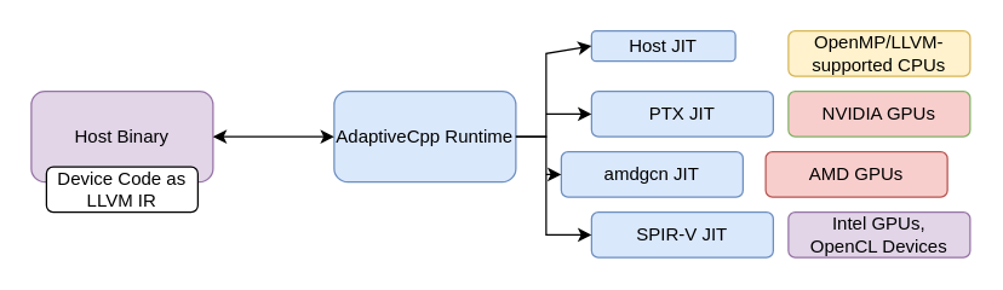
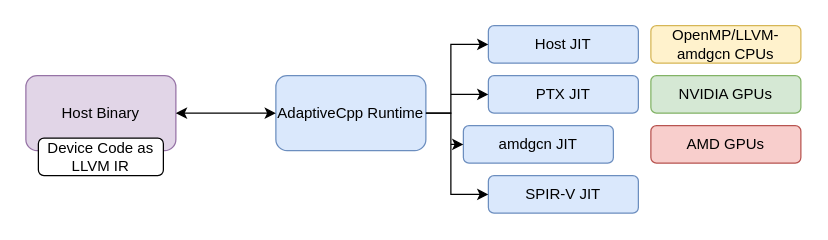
- <mxCell id="6" value="Host JIT" style="rounded=1;whiteSpace=wrap;html=1;fillColor=#dae8fc;strokeColor=#6c8ebf;" vertex="1" parent="1"><mxGeometry x="390" y="20" width="95" height="20" as="geometry" /></mxCell>
+ <mxCell id="6" value="Host JIT" style="rounded=1;whiteSpace=wrap;html=1;fillColor=#dae8fc;strokeColor=#6c8ebf;" vertex="1" parent="1"><mxGeometry x="390" y="20" width="120" height="30" as="geometry" /></mxCell>
- <mxCell id="7" value="OpenMP/LLVM-supported CPUs" style="rounded=1;whiteSpace=wrap;html=1;fillColor=#fff2cc;strokeColor=#d6b656;" vertex="1" parent="1"><mxGeometry x="520" y="20" width="120" height="30" as="geometry" /></mxCell>
+ <mxCell id="7" value="OpenMP/LLVM-amdgcn CPUs" style="rounded=1;whiteSpace=wrap;html=1;fillColor=#fff2cc;strokeColor=#d6b656;" vertex="1" parent="1"><mxGeometry x="520" y="20" width="120" height="30" as="geometry" /></mxCell>
- <mxCell id="10" value="NVIDIA GPUs" style="rounded=1;whiteSpace=wrap;html=1;fillColor=#f8cecc;strokeColor=#82b366;" vertex="1" parent="1"><mxGeometry x="520" y="60" width="120" height="30" as="geometry" /></mxCell>
+ <mxCell id="10" value="NVIDIA GPUs" style="rounded=1;whiteSpace=wrap;html=1;fillColor=#d5e8d4;strokeColor=#82b366;" vertex="1" parent="1"><mxGeometry x="520" y="60" width="120" height="30" as="geometry" /></mxCell>
- <mxCell id="12" value="AMD GPUs" style="rounded=1;whiteSpace=wrap;html=1;fillColor=#f8cecc;strokeColor=#b85450;" vertex="1" parent="1"><mxGeometry x="505" y="100" width="120" height="30" as="geometry" /></mxCell>
+ <mxCell id="12" value="AMD GPUs" style="rounded=1;whiteSpace=wrap;html=1;fillColor=#f8cecc;strokeColor=#b85450;" vertex="1" parent="1"><mxGeometry x="520" y="100" width="120" height="30" as="geometry" /></mxCell>
- <mxCell id="14" value="Intel GPUs,&lt;br&gt;OpenCL Devices" style="rounded=1;whiteSpace=wrap;html=1;fillColor=#e1d5e7;strokeColor=#9673a6;" vertex="1" parent="1"><mxGeometry x="520" y="140" width="120" height="30" as="geometry" /></mxCell>
